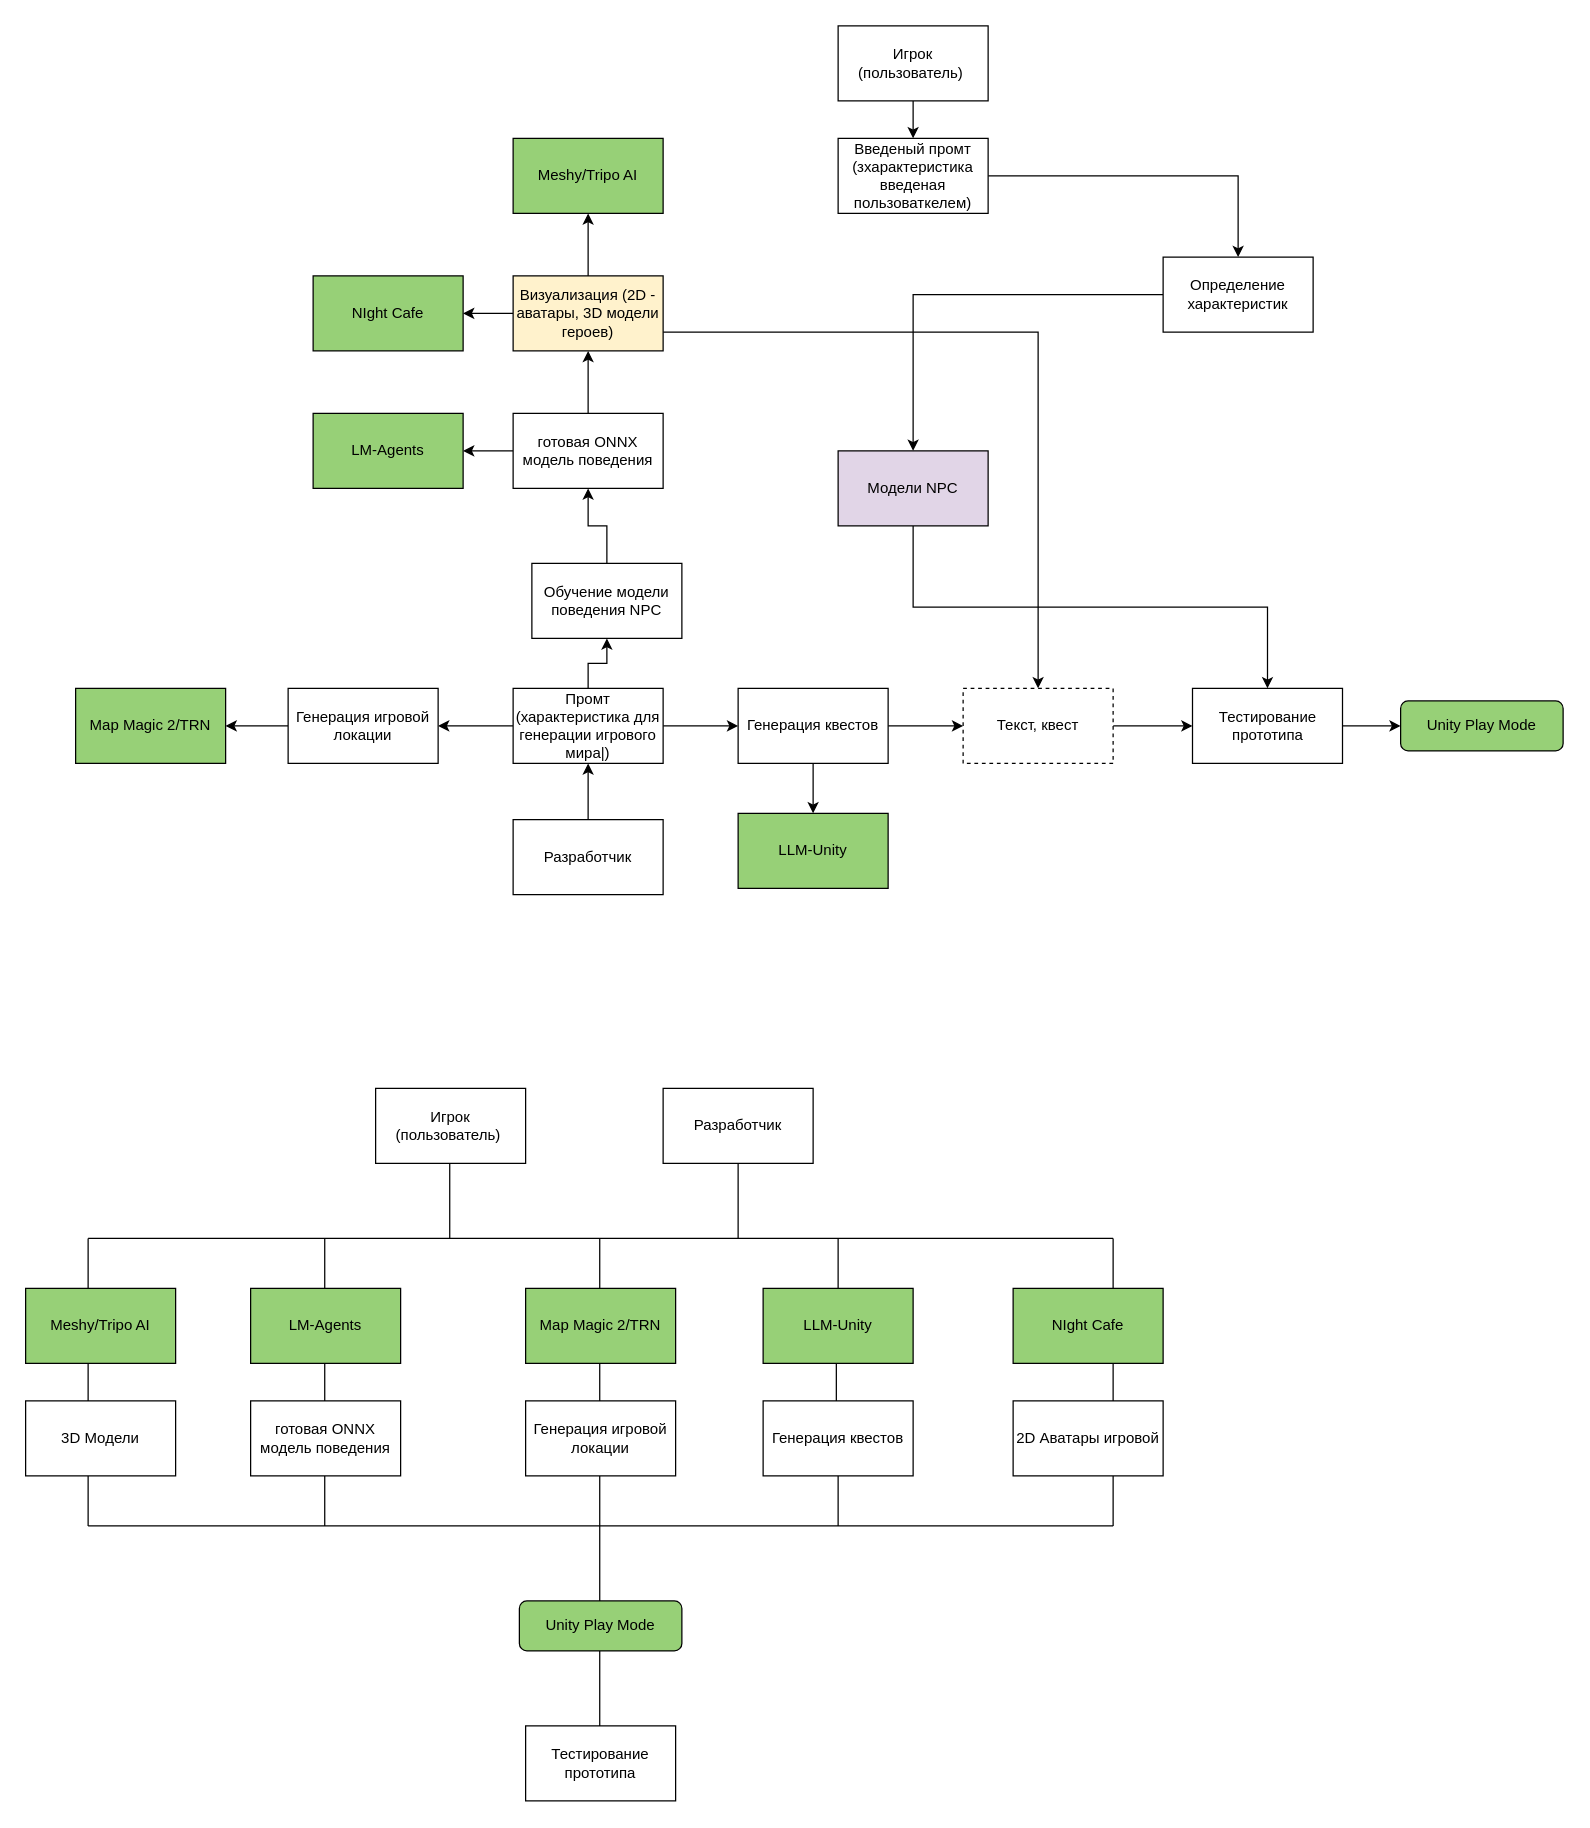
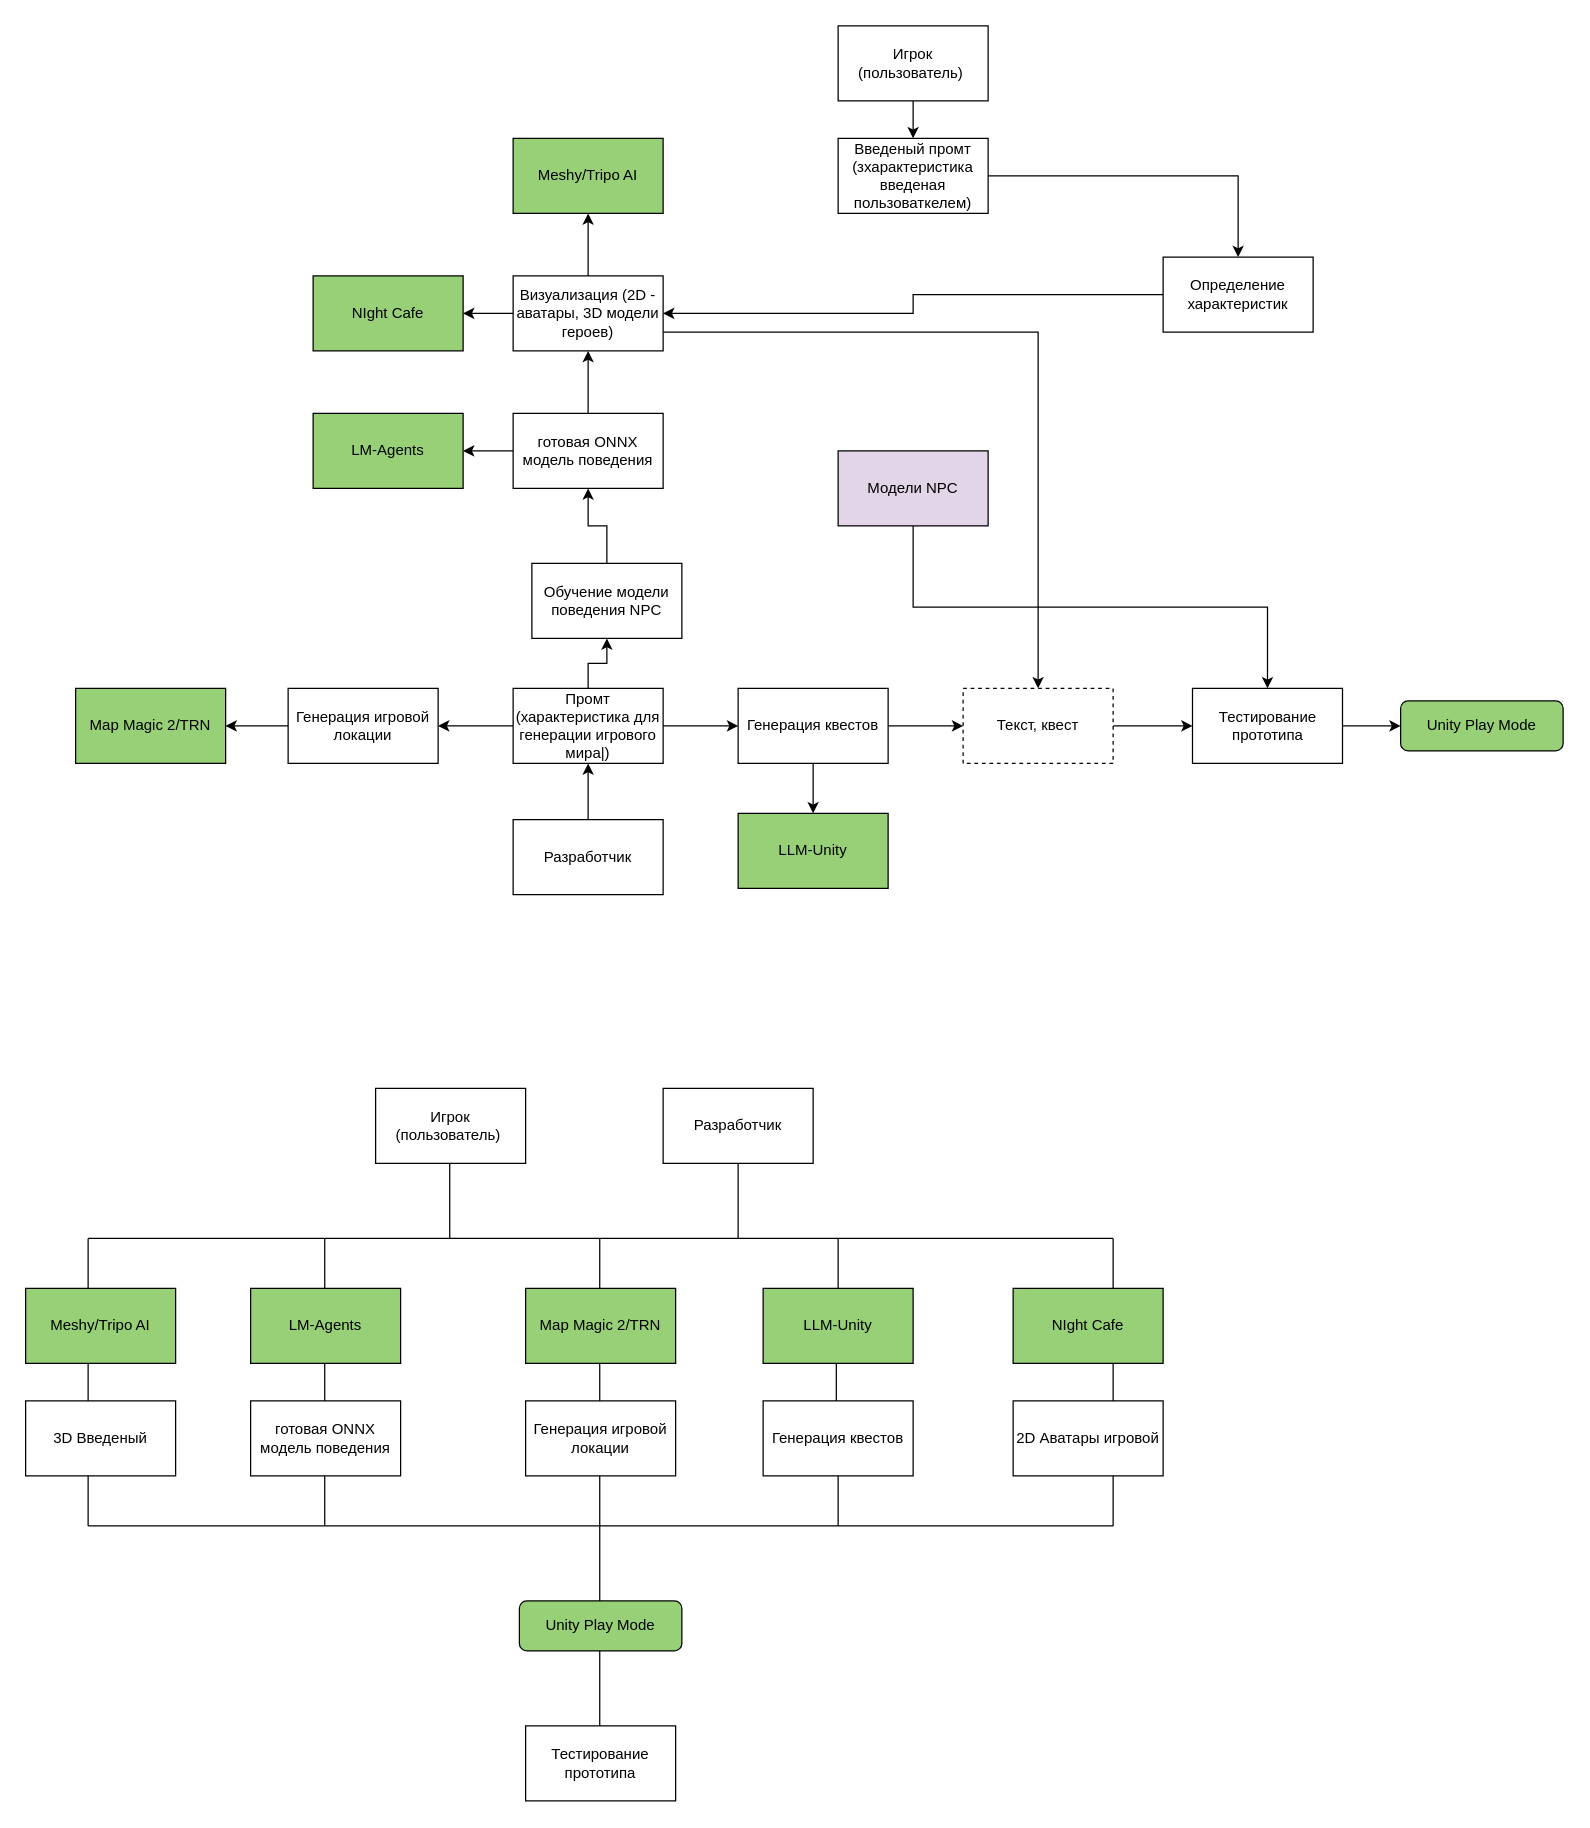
- <mxCell id="12" value="Визуализация (2D - аватары, 3D модели героев)" style="rounded=0;whiteSpace=wrap;html=1;fillColor=#fff2cc;" vertex="1" parent="1"><mxGeometry x="410" y="220" width="120" height="60" as="geometry" /></mxCell>
+ <mxCell id="12" value="Визуализация (2D - аватары, 3D модели героев)" style="rounded=0;whiteSpace=wrap;html=1;" vertex="1" parent="1"><mxGeometry x="410" y="220" width="120" height="60" as="geometry" /></mxCell>
- <mxCell id="2" style="edgeStyle=orthogonalEdgeStyle;rounded=0;orthogonalLoop=1;jettySize=auto;html=1;exitX=0;exitY=0.5;exitDx=0;exitDy=0;" edge="1" parent="1" source="3" target="5"><mxGeometry relative="1" as="geometry" /></mxCell>
+ <mxCell id="2" style="edgeStyle=orthogonalEdgeStyle;rounded=0;orthogonalLoop=1;jettySize=auto;html=1;exitX=0;exitY=0.5;exitDx=0;exitDy=0;" edge="1" parent="1" source="3" target="12"><mxGeometry relative="1" as="geometry" /></mxCell>
- <mxCell id="48" value="3D Модели" style="rounded=0;whiteSpace=wrap;html=1;" vertex="1" parent="1"><mxGeometry x="20" y="1120" width="120" height="60" as="geometry" /></mxCell>
+ <mxCell id="48" value="3D Введеный" style="rounded=0;whiteSpace=wrap;html=1;" vertex="1" parent="1"><mxGeometry x="20" y="1120" width="120" height="60" as="geometry" /></mxCell>
